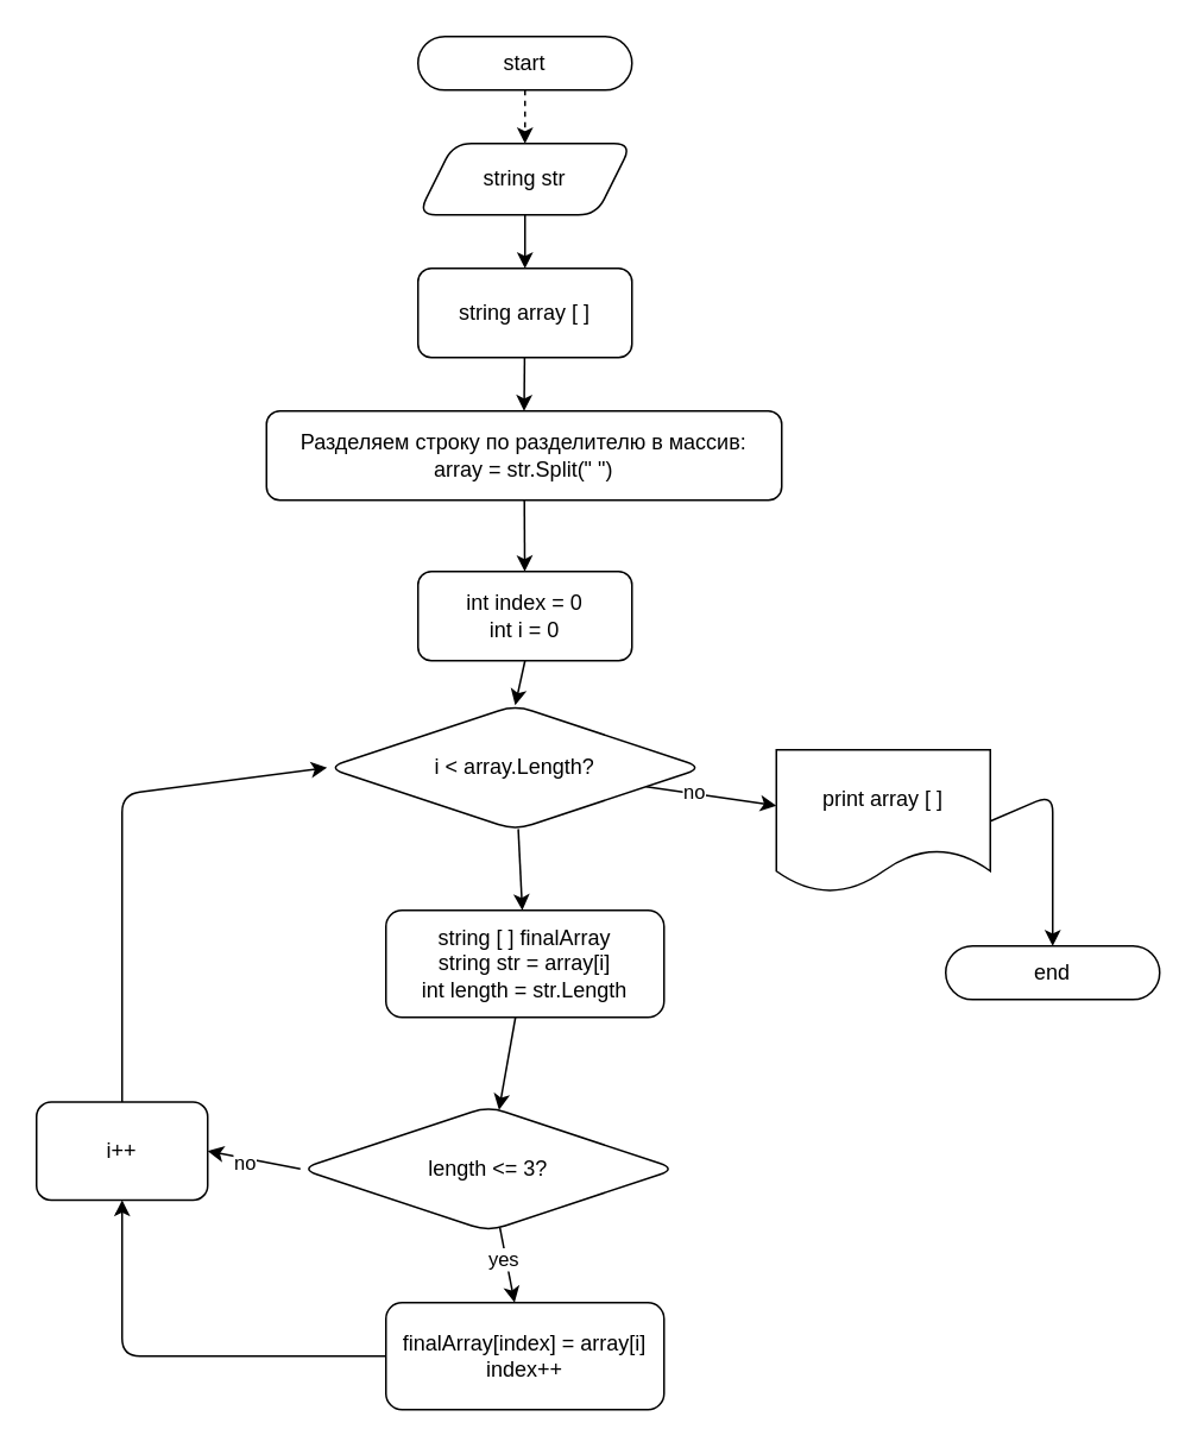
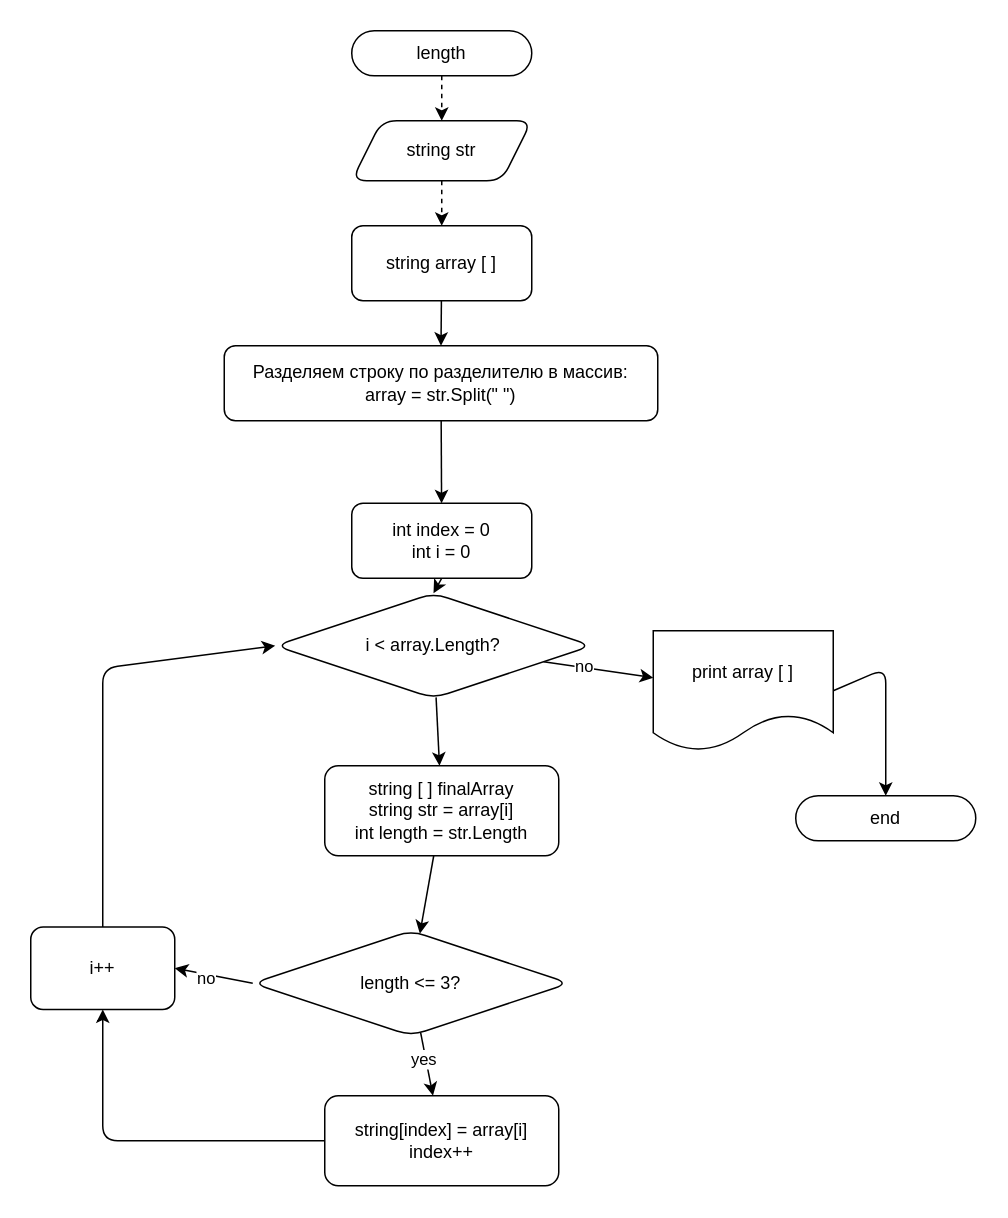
- <mxCell id="3" value="start" style="rounded=1;whiteSpace=wrap;html=1;arcSize=50;" parent="1" vertex="1"><mxGeometry x="234" y="20" width="120" height="30" as="geometry" /></mxCell>
+ <mxCell id="3" value="length" style="rounded=1;whiteSpace=wrap;html=1;arcSize=50;" parent="1" vertex="1"><mxGeometry x="234" y="20" width="120" height="30" as="geometry" /></mxCell>
- <mxCell id="4" value="" style="edgeStyle=none;html=1;entryX=0.5;entryY=0;entryDx=0;entryDy=0;" parent="1" source="5" target="7" edge="1"><mxGeometry relative="1" as="geometry" /></mxCell>
+ <mxCell id="4" value="" style="edgeStyle=none;html=1;entryX=0.5;entryY=0;entryDx=0;entryDy=0;dashed=1;" parent="1" source="5" target="7" edge="1"><mxGeometry relative="1" as="geometry" /></mxCell>
- <mxCell id="11" value="int index = 0&lt;br&gt;int i = 0" style="rounded=1;whiteSpace=wrap;html=1;" parent="1" vertex="1"><mxGeometry x="234" y="320" width="120" height="50" as="geometry" /></mxCell>
+ <mxCell id="11" value="int index = 0&lt;br&gt;int i = 0" style="rounded=1;whiteSpace=wrap;html=1;" parent="1" vertex="1"><mxGeometry x="234" y="335" width="120" height="50" as="geometry" /></mxCell>
- <mxCell id="24" value="finalArray[index] = array[i]&lt;br&gt;index++" style="rounded=1;whiteSpace=wrap;html=1;" parent="1" vertex="1"><mxGeometry x="216" y="730" width="156" height="60" as="geometry" /></mxCell>
+ <mxCell id="24" value="string[index] = array[i]&lt;br&gt;index++" style="rounded=1;whiteSpace=wrap;html=1;" parent="1" vertex="1"><mxGeometry x="216" y="730" width="156" height="60" as="geometry" /></mxCell>
